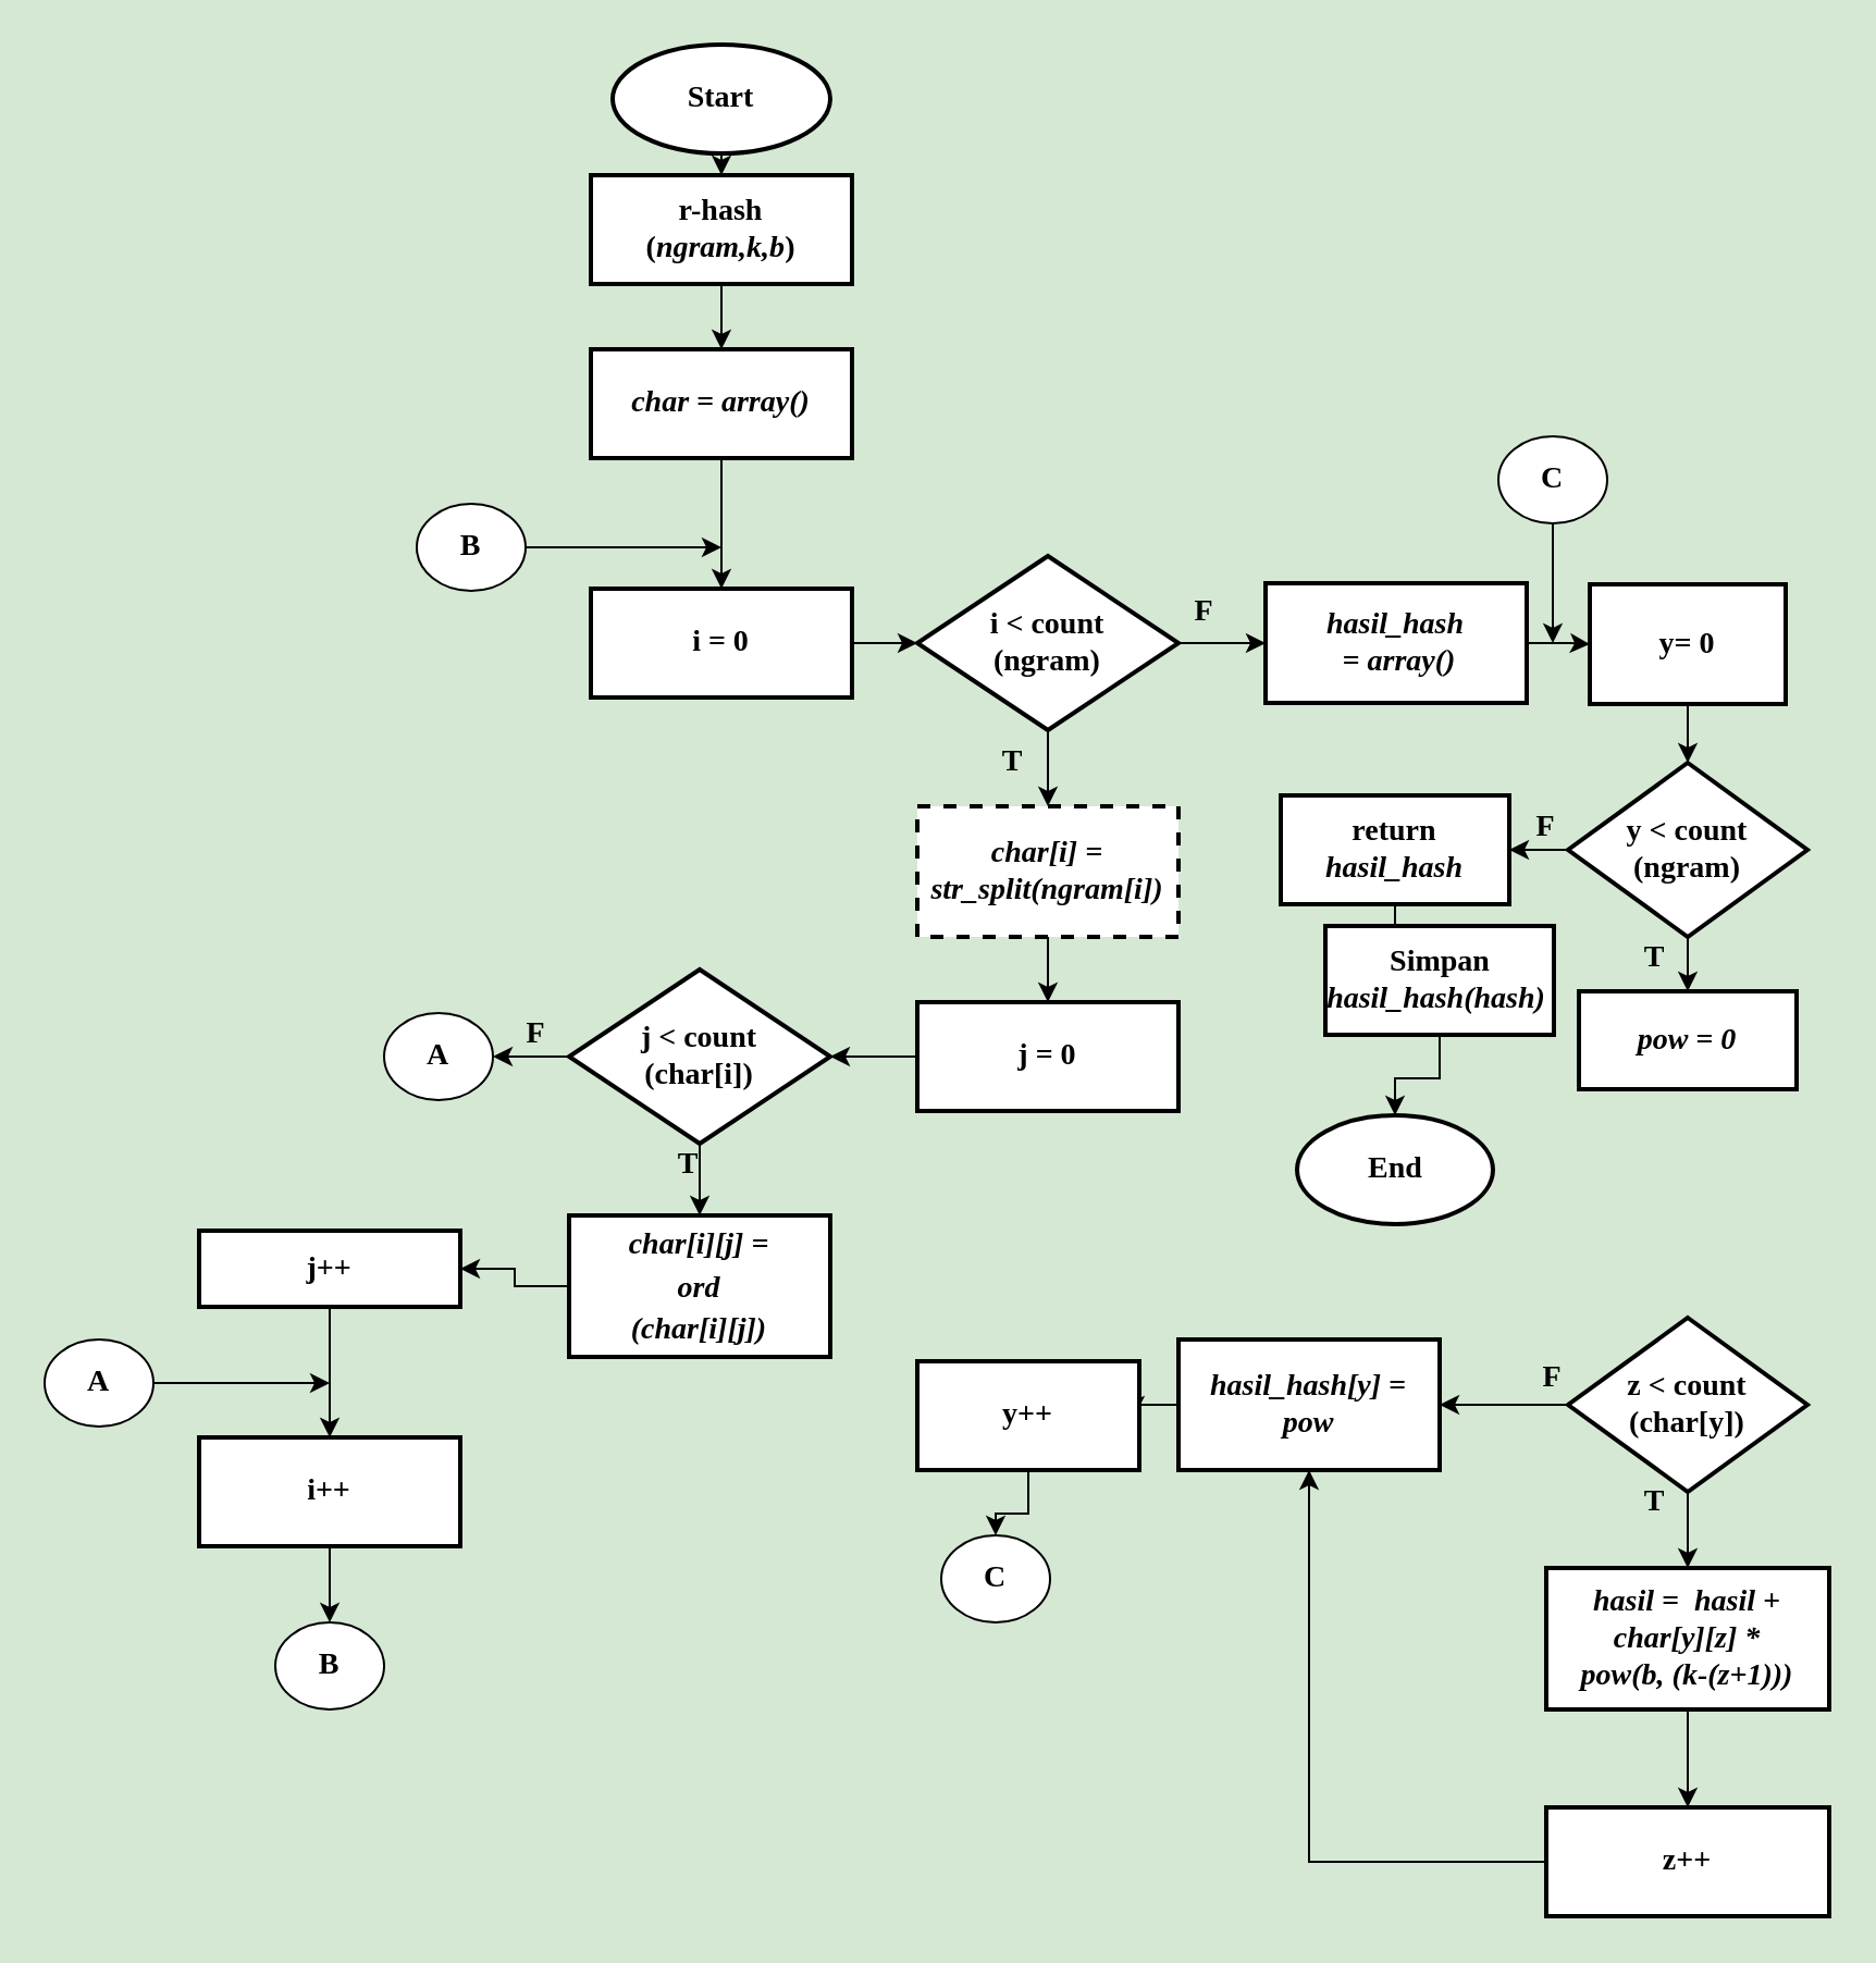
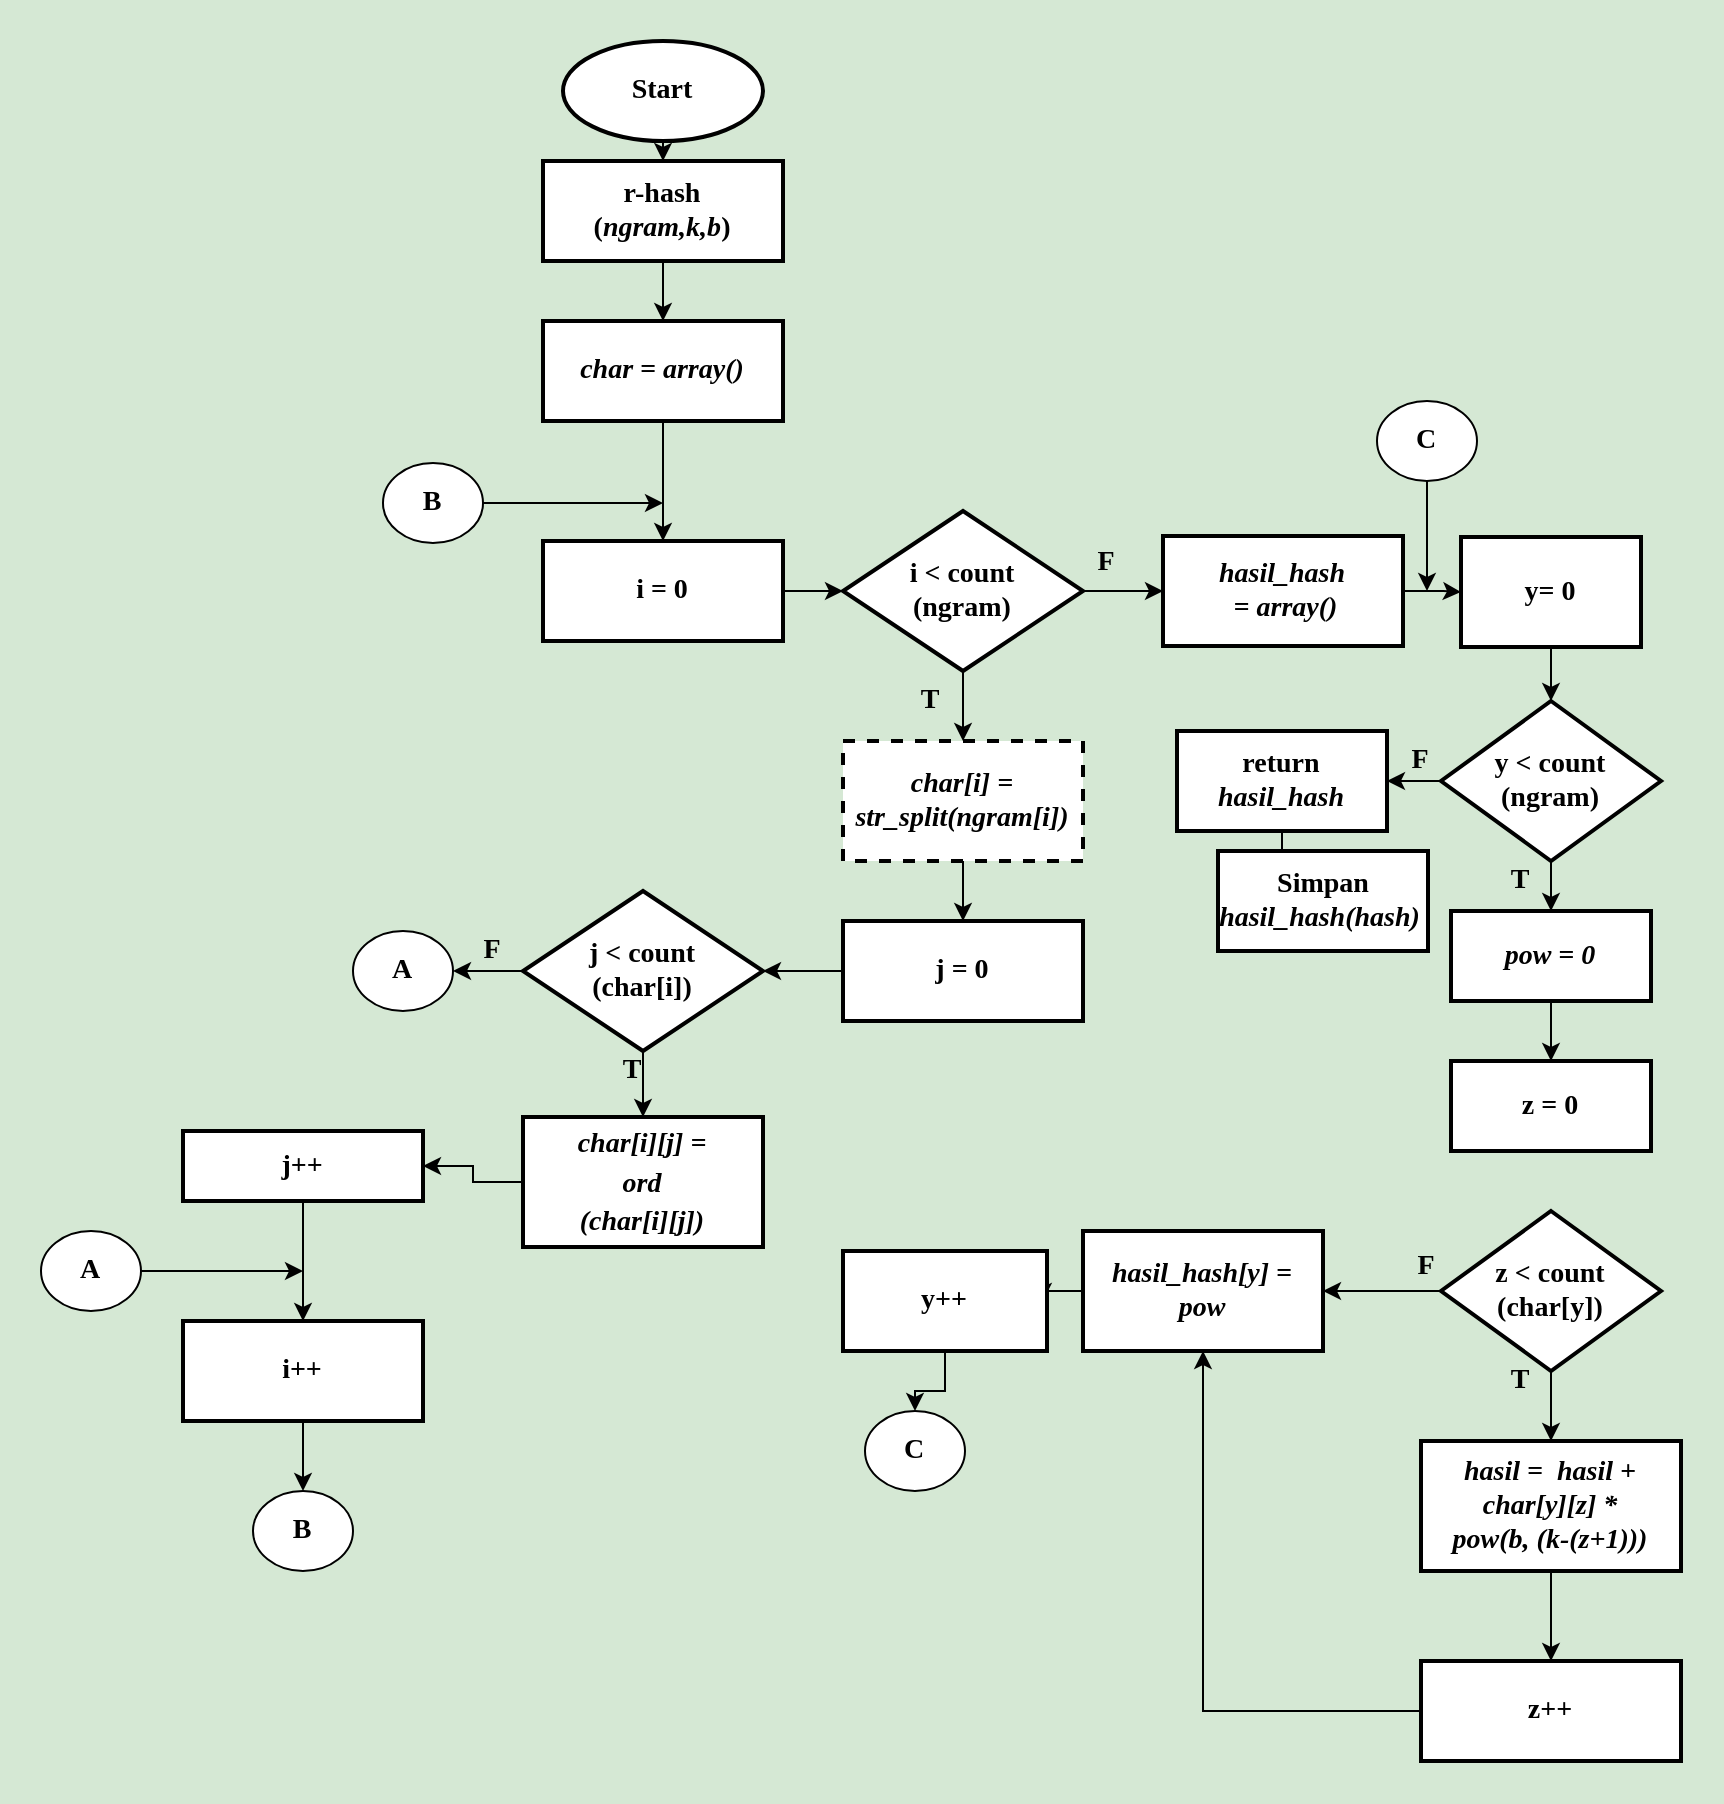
- <mxCell id="66" value="" style="edgeStyle=orthogonalEdgeStyle;rounded=0;orthogonalLoop=1;jettySize=auto;html=1;fontFamily=Times New Roman;fontSize=14;" edge="1" parent="1" source="67" target="17"><mxGeometry relative="1" as="geometry" /></mxCell>
+ <mxCell id="44" value="" style="edgeStyle=orthogonalEdgeStyle;rounded=0;orthogonalLoop=1;jettySize=auto;html=1;fontFamily=Times New Roman;fontSize=14;" edge="1" parent="1" source="45" target="49"><mxGeometry relative="1" as="geometry" /></mxCell>
- <mxCell id="17" value="&lt;font style=&quot;font-size: 14px;&quot;&gt;&lt;b style=&quot;font-size: 14px;&quot;&gt;End&lt;/b&gt;&lt;/font&gt;" style="strokeWidth=2;html=1;shape=mxgraph.flowchart.start_1;whiteSpace=wrap;fontFamily=Times New Roman;fontSize=14;" parent="1" vertex="1"><mxGeometry x="595.5" y="512" width="90" height="50" as="geometry" /></mxCell>
+ <mxCell id="49" value="&lt;b style=&quot;font-size: 14px;&quot;&gt;&lt;font style=&quot;font-size: 14px;&quot;&gt;z = 0&lt;/font&gt;&lt;/b&gt;" style="whiteSpace=wrap;html=1;strokeWidth=2;fontFamily=Times New Roman;fontSize=14;" vertex="1" parent="1"><mxGeometry x="725" y="530" width="100" height="45" as="geometry" /></mxCell>
